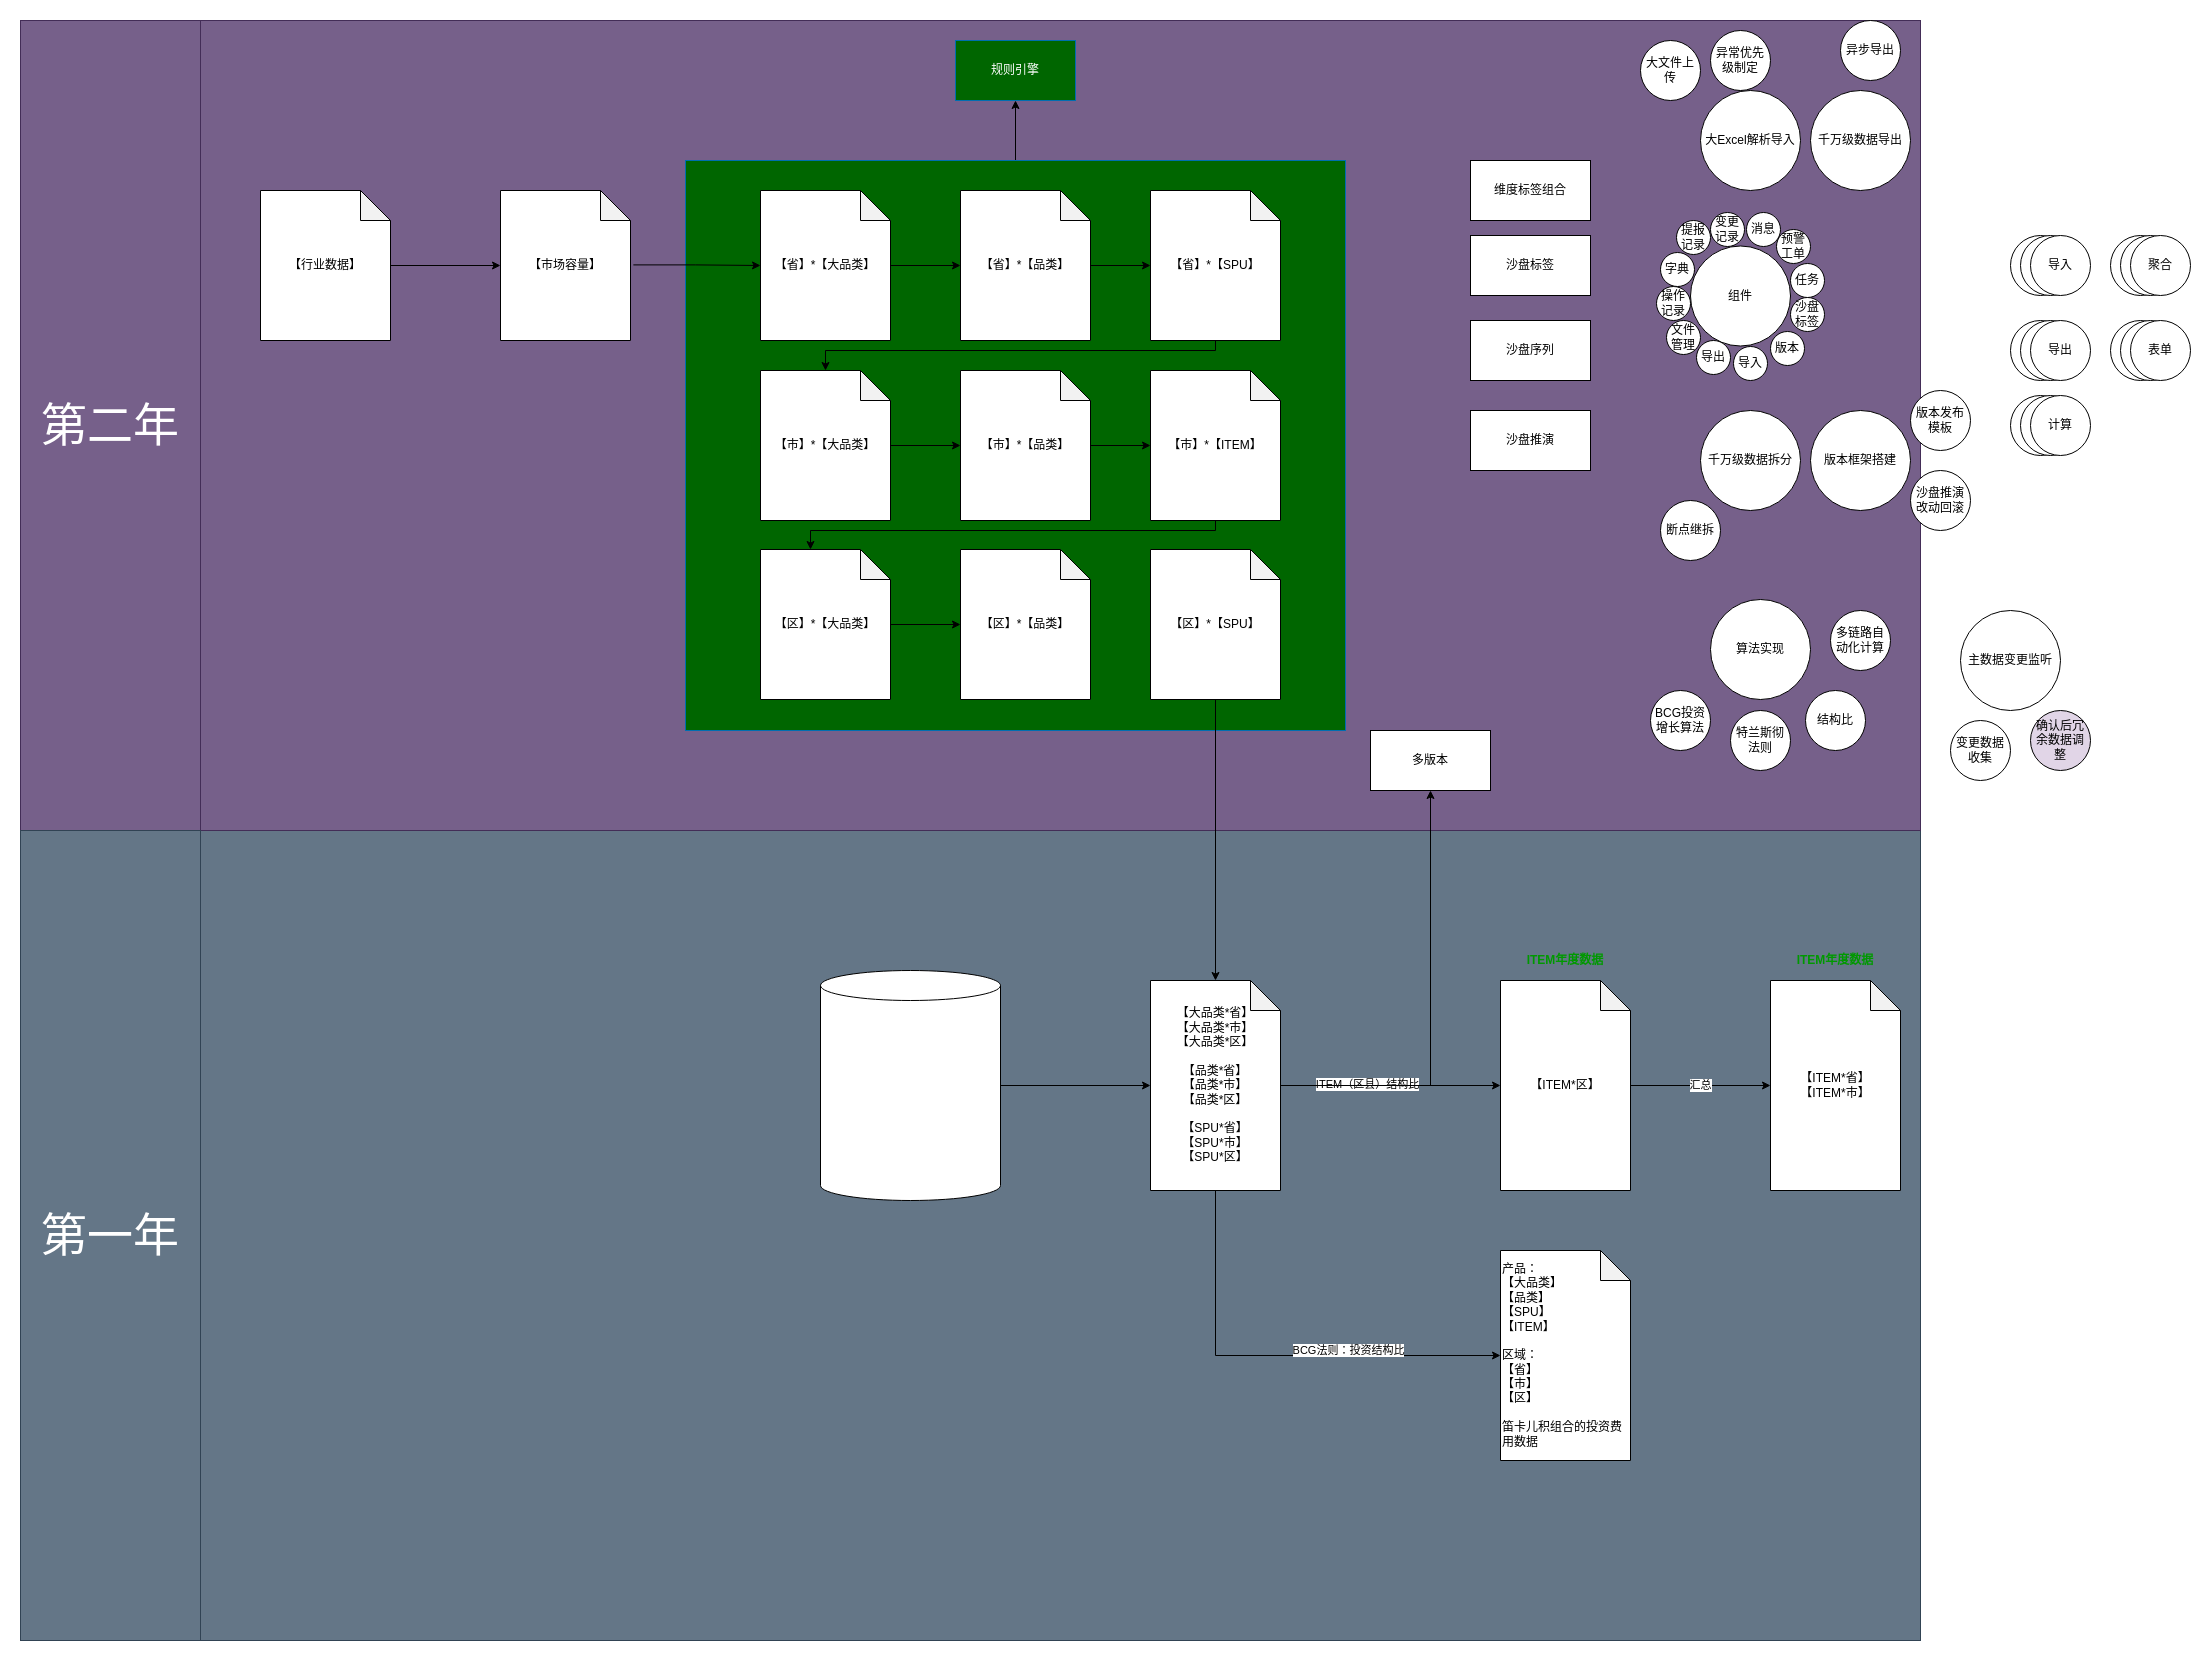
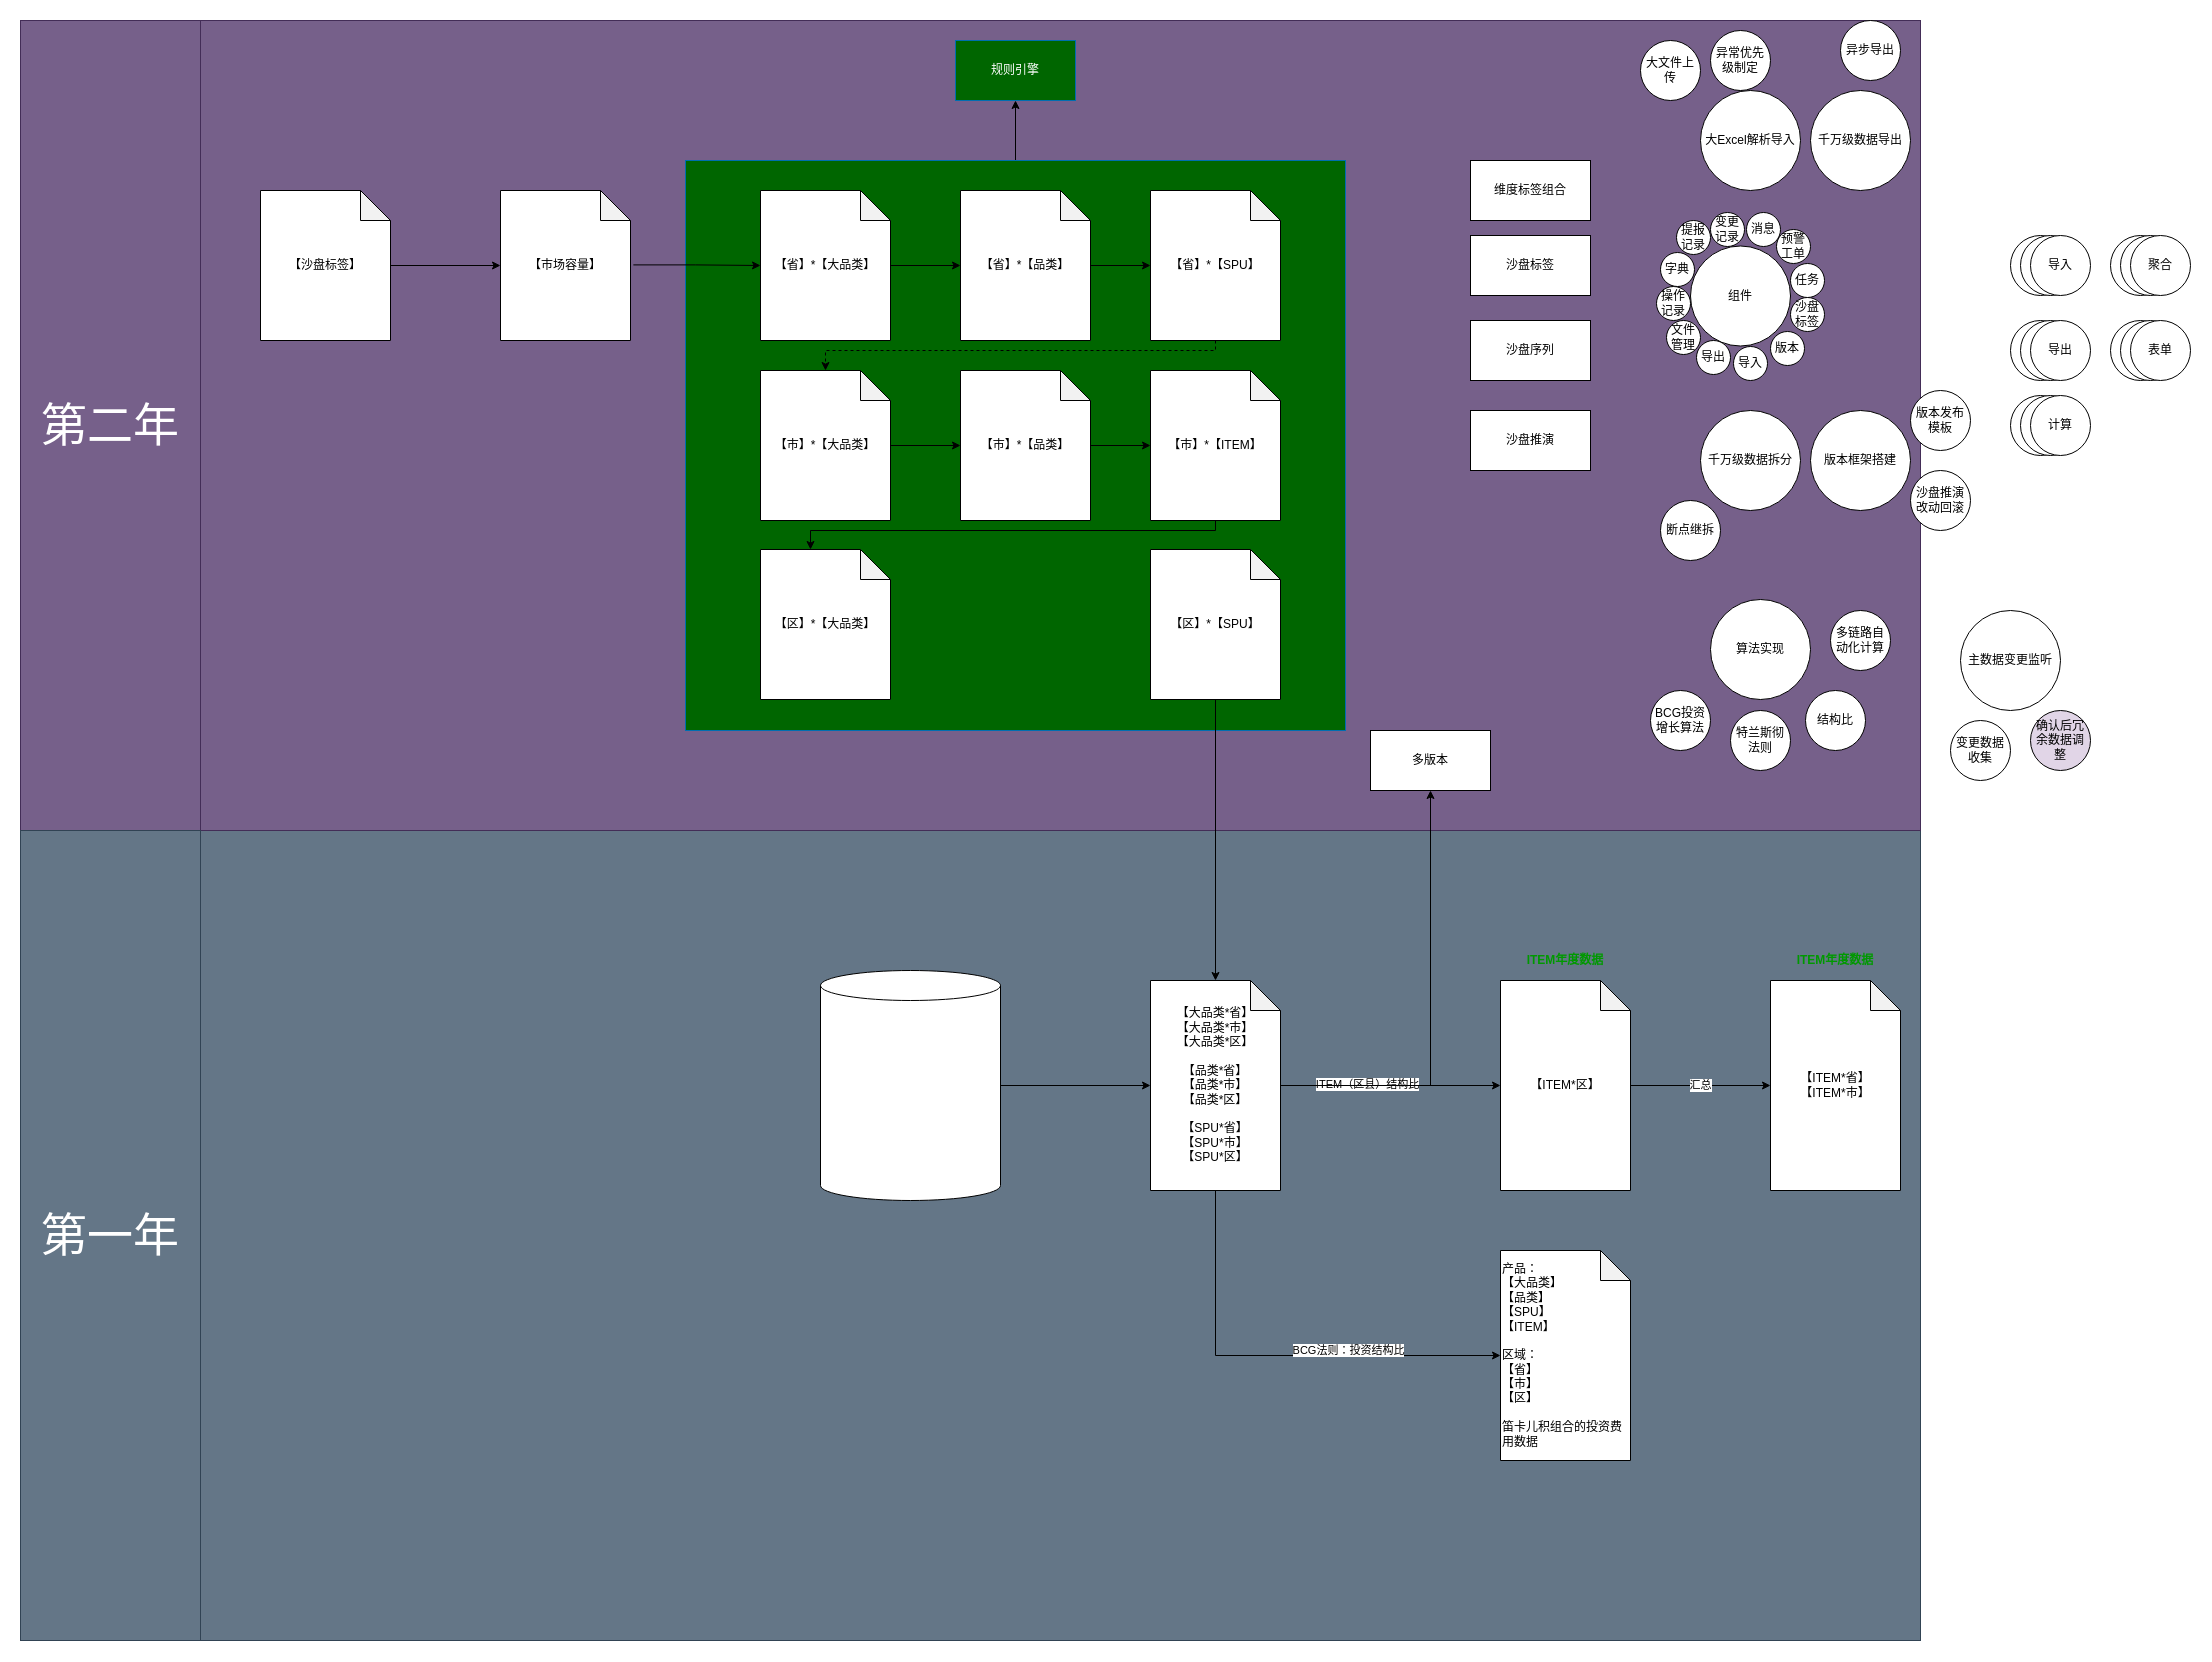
- <mxCell id="19" value="【行业数据】" style="shape=note;whiteSpace=wrap;html=1;backgroundOutline=1;darkOpacity=0.05;" vertex="1" parent="1"><mxGeometry x="260" y="190" width="130" height="150" as="geometry" /></mxCell>
+ <mxCell id="19" value="【沙盘标签】" style="shape=note;whiteSpace=wrap;html=1;backgroundOutline=1;darkOpacity=0.05;" vertex="1" parent="1"><mxGeometry x="260" y="190" width="130" height="150" as="geometry" /></mxCell>
- <mxCell id="26" style="edgeStyle=orthogonalEdgeStyle;rounded=0;orthogonalLoop=1;jettySize=auto;html=1;entryX=0.5;entryY=0;entryDx=0;entryDy=0;entryPerimeter=0;" edge="1" parent="1" source="27" target="29"><mxGeometry relative="1" as="geometry"><Array as="points"><mxPoint x="1215" y="350" /><mxPoint x="825" y="350" /></Array></mxGeometry></mxCell>
+ <mxCell id="26" style="edgeStyle=orthogonalEdgeStyle;rounded=0;orthogonalLoop=1;jettySize=auto;html=1;entryX=0.5;entryY=0;entryDx=0;entryDy=0;entryPerimeter=0;dashed=1;" edge="1" parent="1" source="27" target="29"><mxGeometry relative="1" as="geometry"><Array as="points"><mxPoint x="1215" y="350" /><mxPoint x="825" y="350" /></Array></mxGeometry></mxCell>
- <mxCell id="34" value="" style="edgeStyle=orthogonalEdgeStyle;rounded=0;orthogonalLoop=1;jettySize=auto;html=1;" edge="1" parent="1" source="35" target="36"><mxGeometry relative="1" as="geometry" /></mxCell>
- <mxCell id="36" value="【区】*【品类】" style="shape=note;whiteSpace=wrap;html=1;backgroundOutline=1;darkOpacity=0.05;" vertex="1" parent="1"><mxGeometry x="960" y="549" width="130" height="150" as="geometry" /></mxCell>
